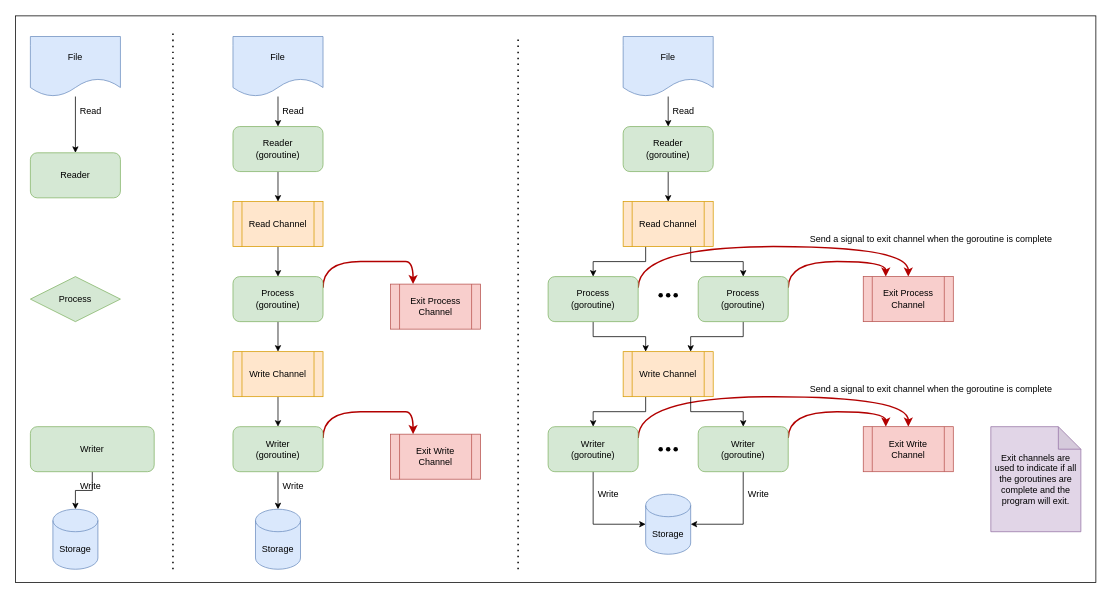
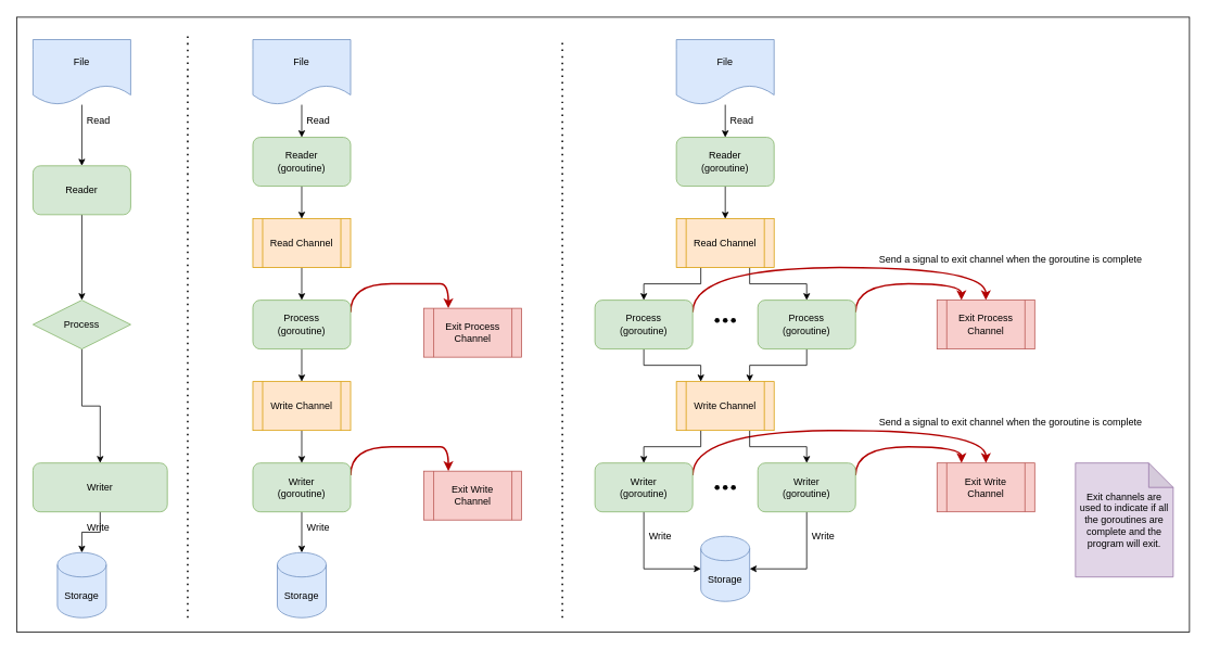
+ <mxCell id="59" style="edgeStyle=orthogonalEdgeStyle;rounded=0;orthogonalLoop=1;jettySize=auto;html=1;entryX=0.5;entryY=0;entryDx=0;entryDy=0;" edge="1" source="60" target="62" parent="1"><mxGeometry relative="1" as="geometry"><mxPoint x="100" y="268" as="targetPoint" /></mxGeometry></mxCell>
+ <mxCell id="61" style="edgeStyle=orthogonalEdgeStyle;rounded=0;orthogonalLoop=1;jettySize=auto;html=1;entryX=0.5;entryY=0;entryDx=0;entryDy=0;" edge="1" source="62" target="64" parent="1"><mxGeometry relative="1" as="geometry"><mxPoint x="100" y="468" as="targetPoint" /></mxGeometry></mxCell>
